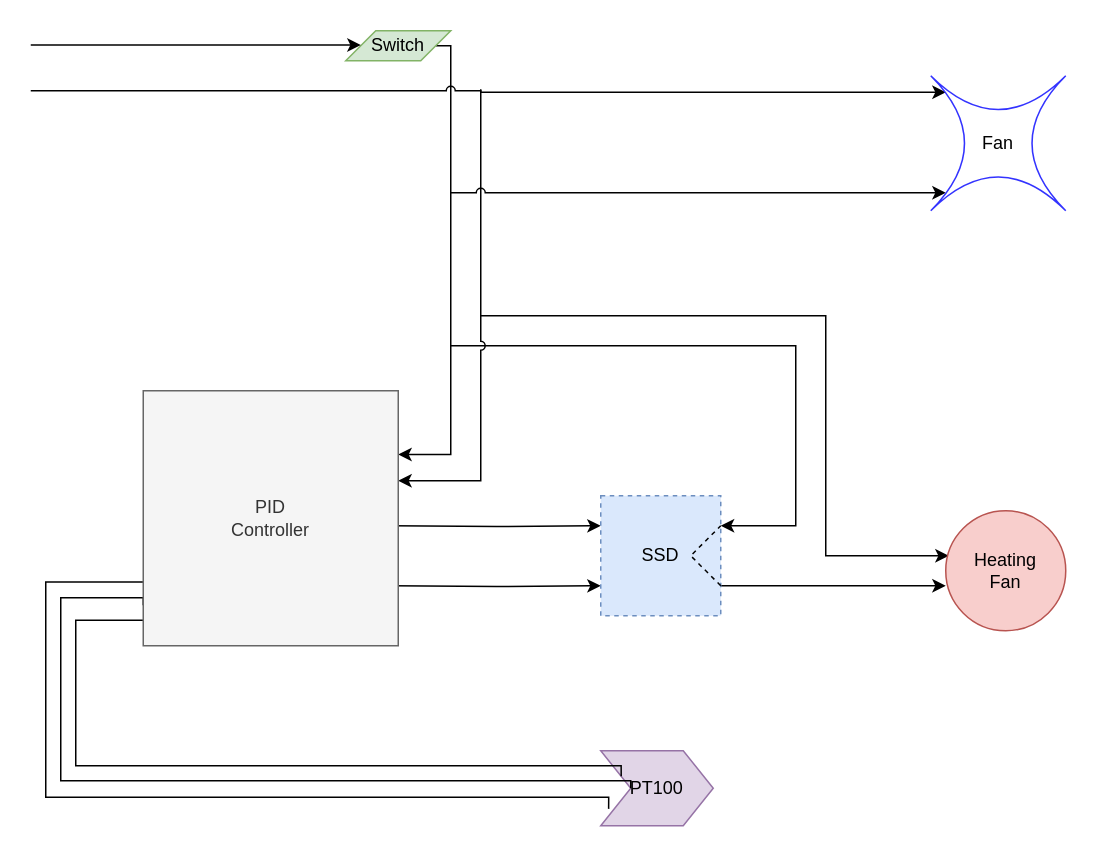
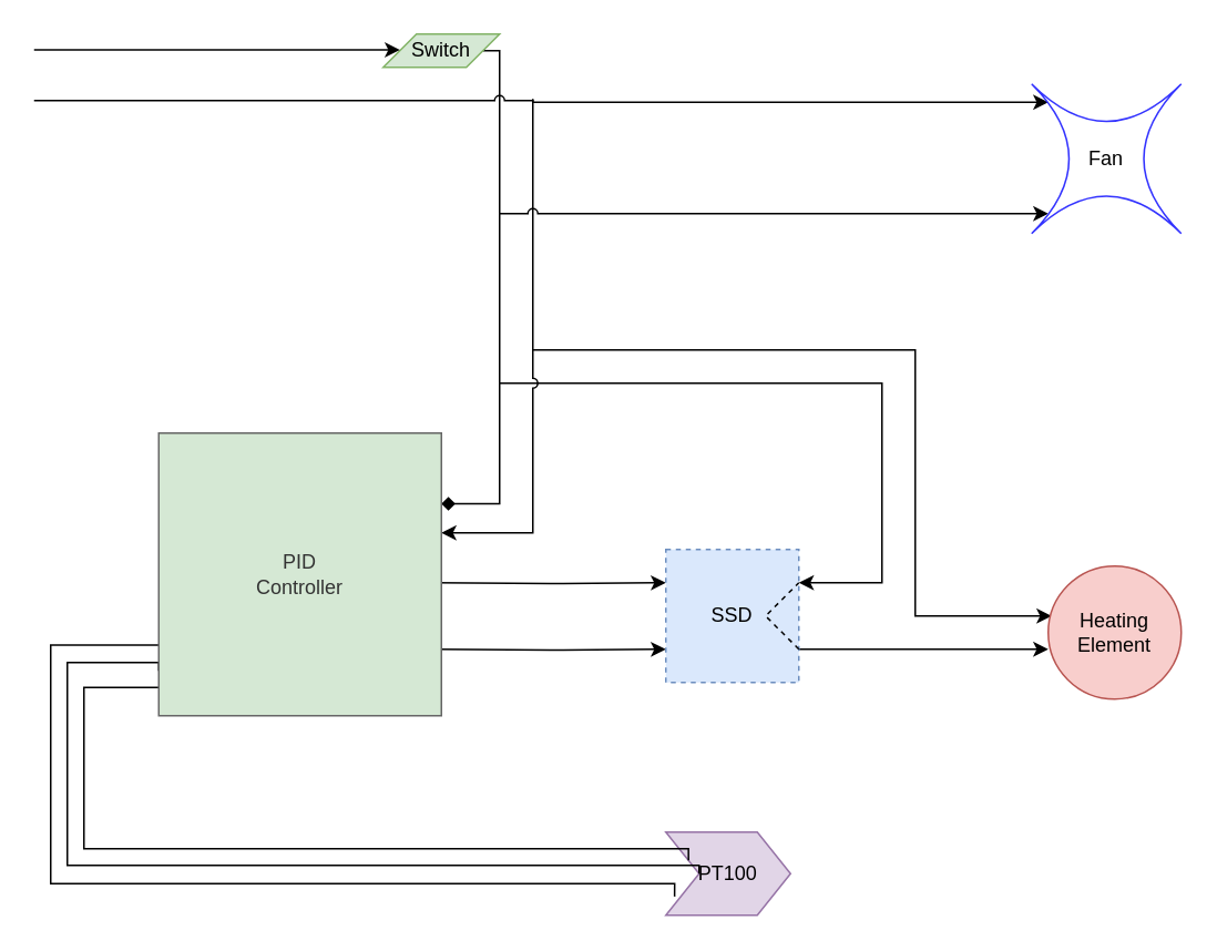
- <mxCell id="6" style="edgeStyle=orthogonalEdgeStyle;rounded=0;orthogonalLoop=1;jettySize=auto;html=1;exitX=1;exitY=0.5;exitDx=0;exitDy=0;entryX=1;entryY=0.25;entryDx=0;entryDy=0;" parent="1" source="7" target="20" edge="1"><mxGeometry relative="1" as="geometry"><Array as="points"><mxPoint x="300" y="30" /><mxPoint x="300" y="303" /></Array></mxGeometry></mxCell>
+ <mxCell id="6" style="edgeStyle=orthogonalEdgeStyle;rounded=0;orthogonalLoop=1;jettySize=auto;html=1;exitX=1;exitY=0.5;exitDx=0;exitDy=0;entryX=1;entryY=0.25;entryDx=0;entryDy=0;endArrow=diamond;" parent="1" source="7" target="20" edge="1"><mxGeometry relative="1" as="geometry"><Array as="points"><mxPoint x="300" y="30" /><mxPoint x="300" y="303" /></Array></mxGeometry></mxCell>
- <mxCell id="20" value="&lt;div&gt;PID&lt;/div&gt;&lt;div&gt;Controller&lt;br&gt;&lt;/div&gt;" style="whiteSpace=wrap;html=1;aspect=fixed;fillColor=#f5f5f5;fontColor=#333333;strokeColor=#666666;" parent="1" vertex="1"><mxGeometry x="95" y="260" width="170" height="170" as="geometry" /></mxCell>
+ <mxCell id="20" value="&lt;div&gt;PID&lt;/div&gt;&lt;div&gt;Controller&lt;br&gt;&lt;/div&gt;" style="whiteSpace=wrap;html=1;aspect=fixed;fillColor=#d5e8d4;fontColor=#333333;strokeColor=#666666;" parent="1" vertex="1"><mxGeometry x="95" y="260" width="170" height="170" as="geometry" /></mxCell>
- <mxCell id="17" value="&lt;div&gt;Heating&lt;/div&gt;&lt;div&gt;Fan&lt;br&gt;&lt;/div&gt;" style="ellipse;whiteSpace=wrap;html=1;aspect=fixed;fillColor=#f8cecc;strokeColor=#b85450;" parent="1" vertex="1"><mxGeometry x="630" y="340" width="80" height="80" as="geometry" /></mxCell>
+ <mxCell id="17" value="&lt;div&gt;Heating&lt;/div&gt;&lt;div&gt;Element&lt;br&gt;&lt;/div&gt;" style="ellipse;whiteSpace=wrap;html=1;aspect=fixed;fillColor=#f8cecc;strokeColor=#b85450;" parent="1" vertex="1"><mxGeometry x="630" y="340" width="80" height="80" as="geometry" /></mxCell>
